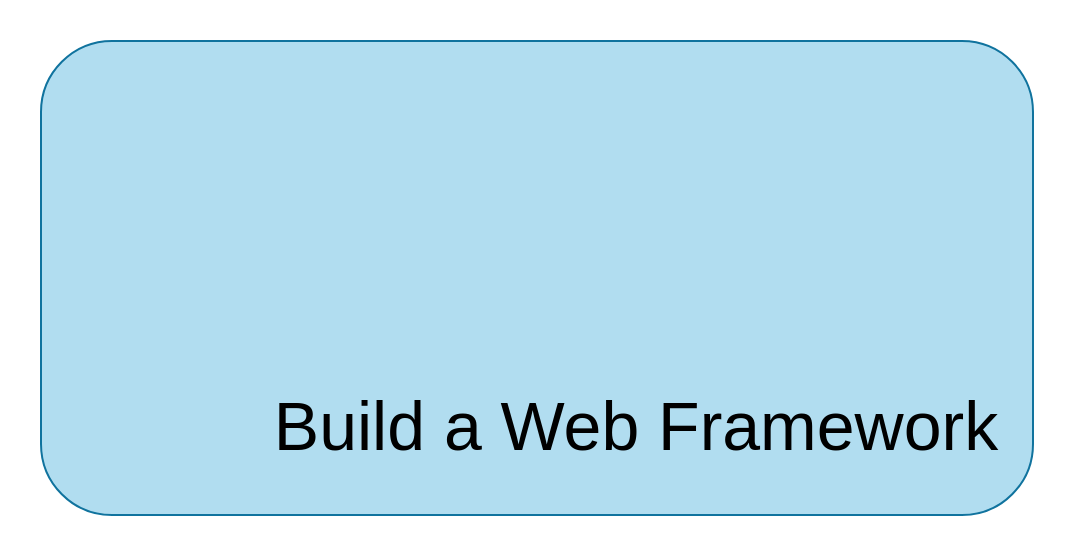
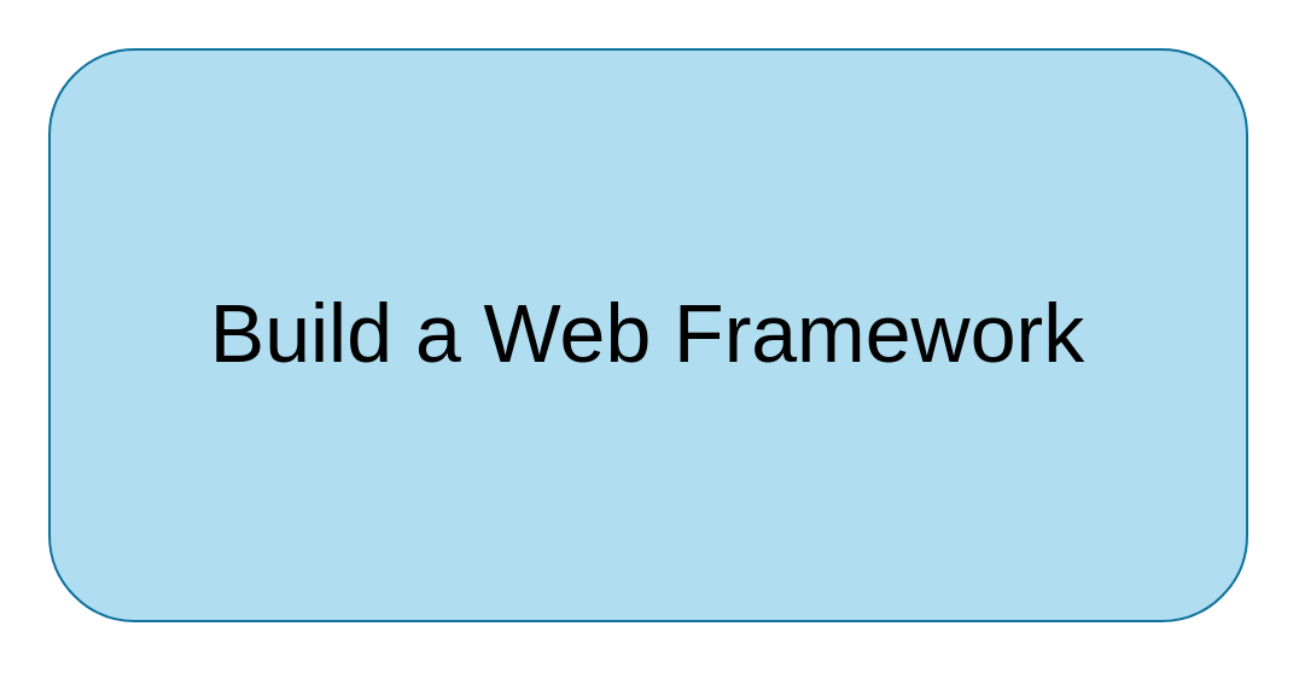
- <mxCell id="3" value="&lt;font color=&quot;#000000&quot; style=&quot;font-size: 34px;&quot;&gt;Build a Web Framework&lt;/font&gt;" style="text;html=1;align=center;verticalAlign=middle;whiteSpace=wrap;rounded=0;shadow=0;glass=0;fillColor=none;" parent="1" vertex="1"><mxGeometry x="133" y="173" width="370" height="80" as="geometry" /></mxCell>
+ <mxCell id="3" value="&lt;font color=&quot;#000000&quot; style=&quot;font-size: 34px;&quot;&gt;Build a Web Framework&lt;/font&gt;" style="text;html=1;align=center;verticalAlign=middle;whiteSpace=wrap;rounded=0;shadow=0;glass=0;fillColor=none;" parent="1" vertex="1"><mxGeometry x="83" y="98" width="370" height="80" as="geometry" /></mxCell>
